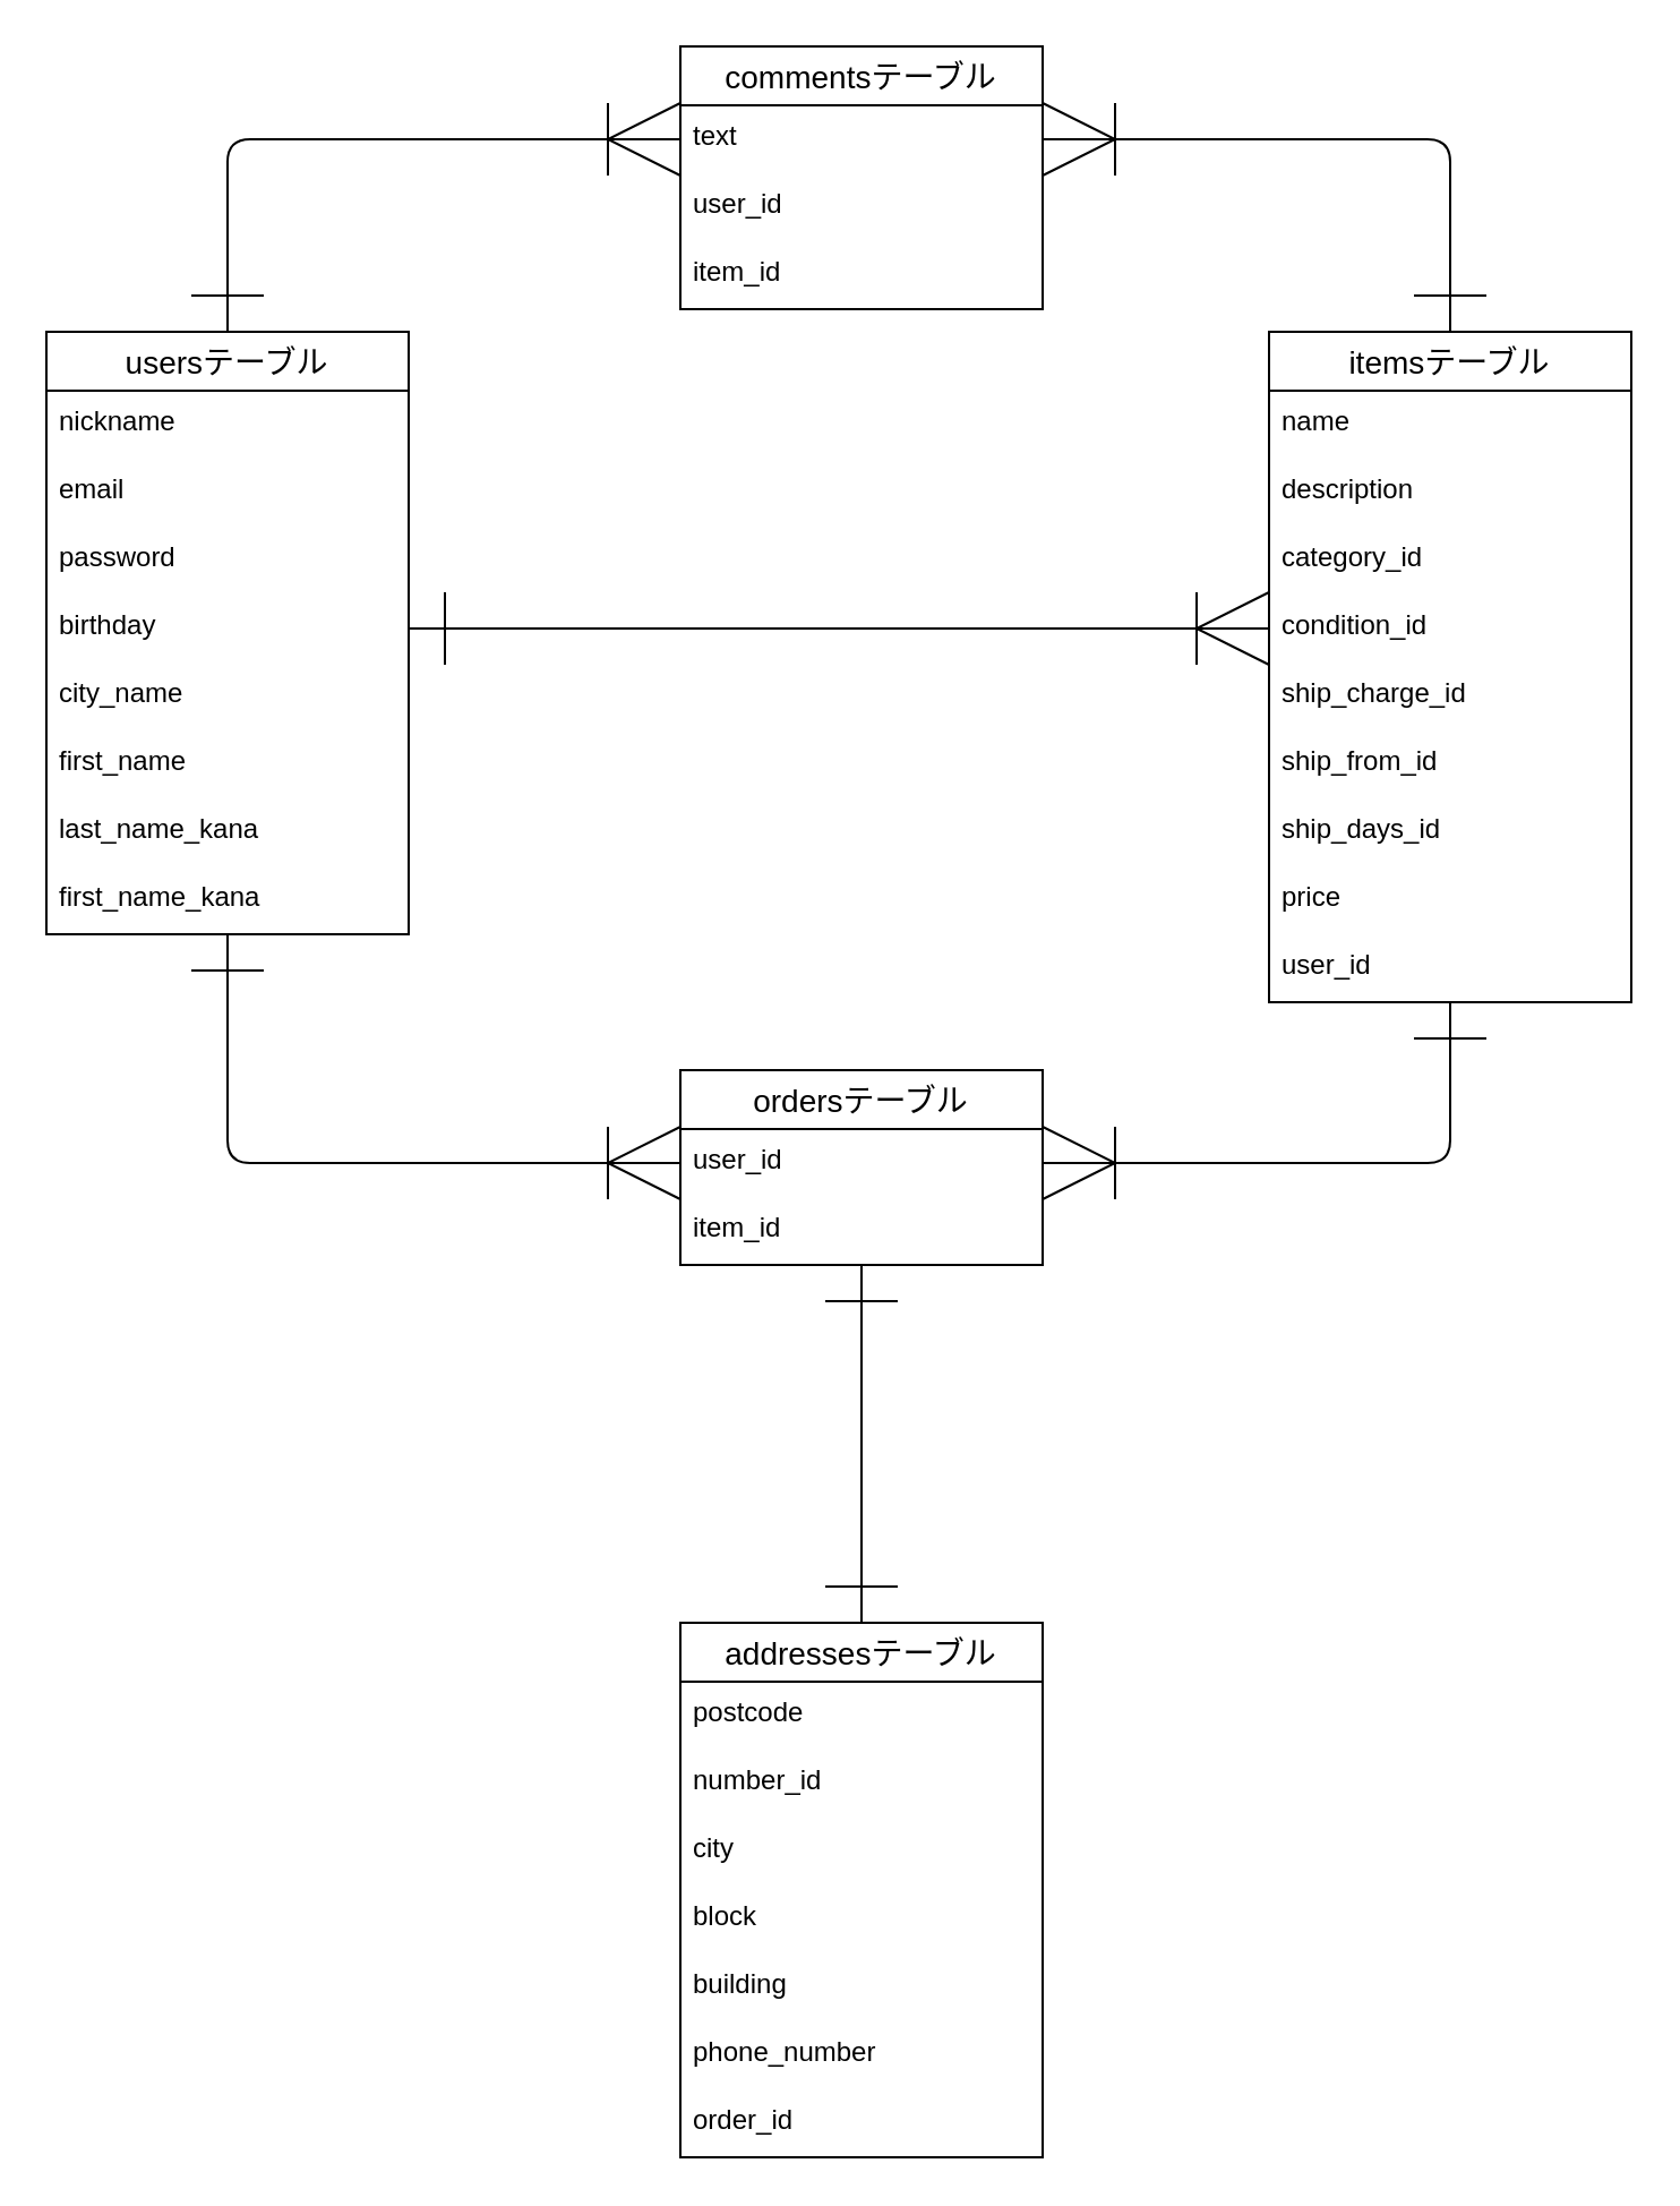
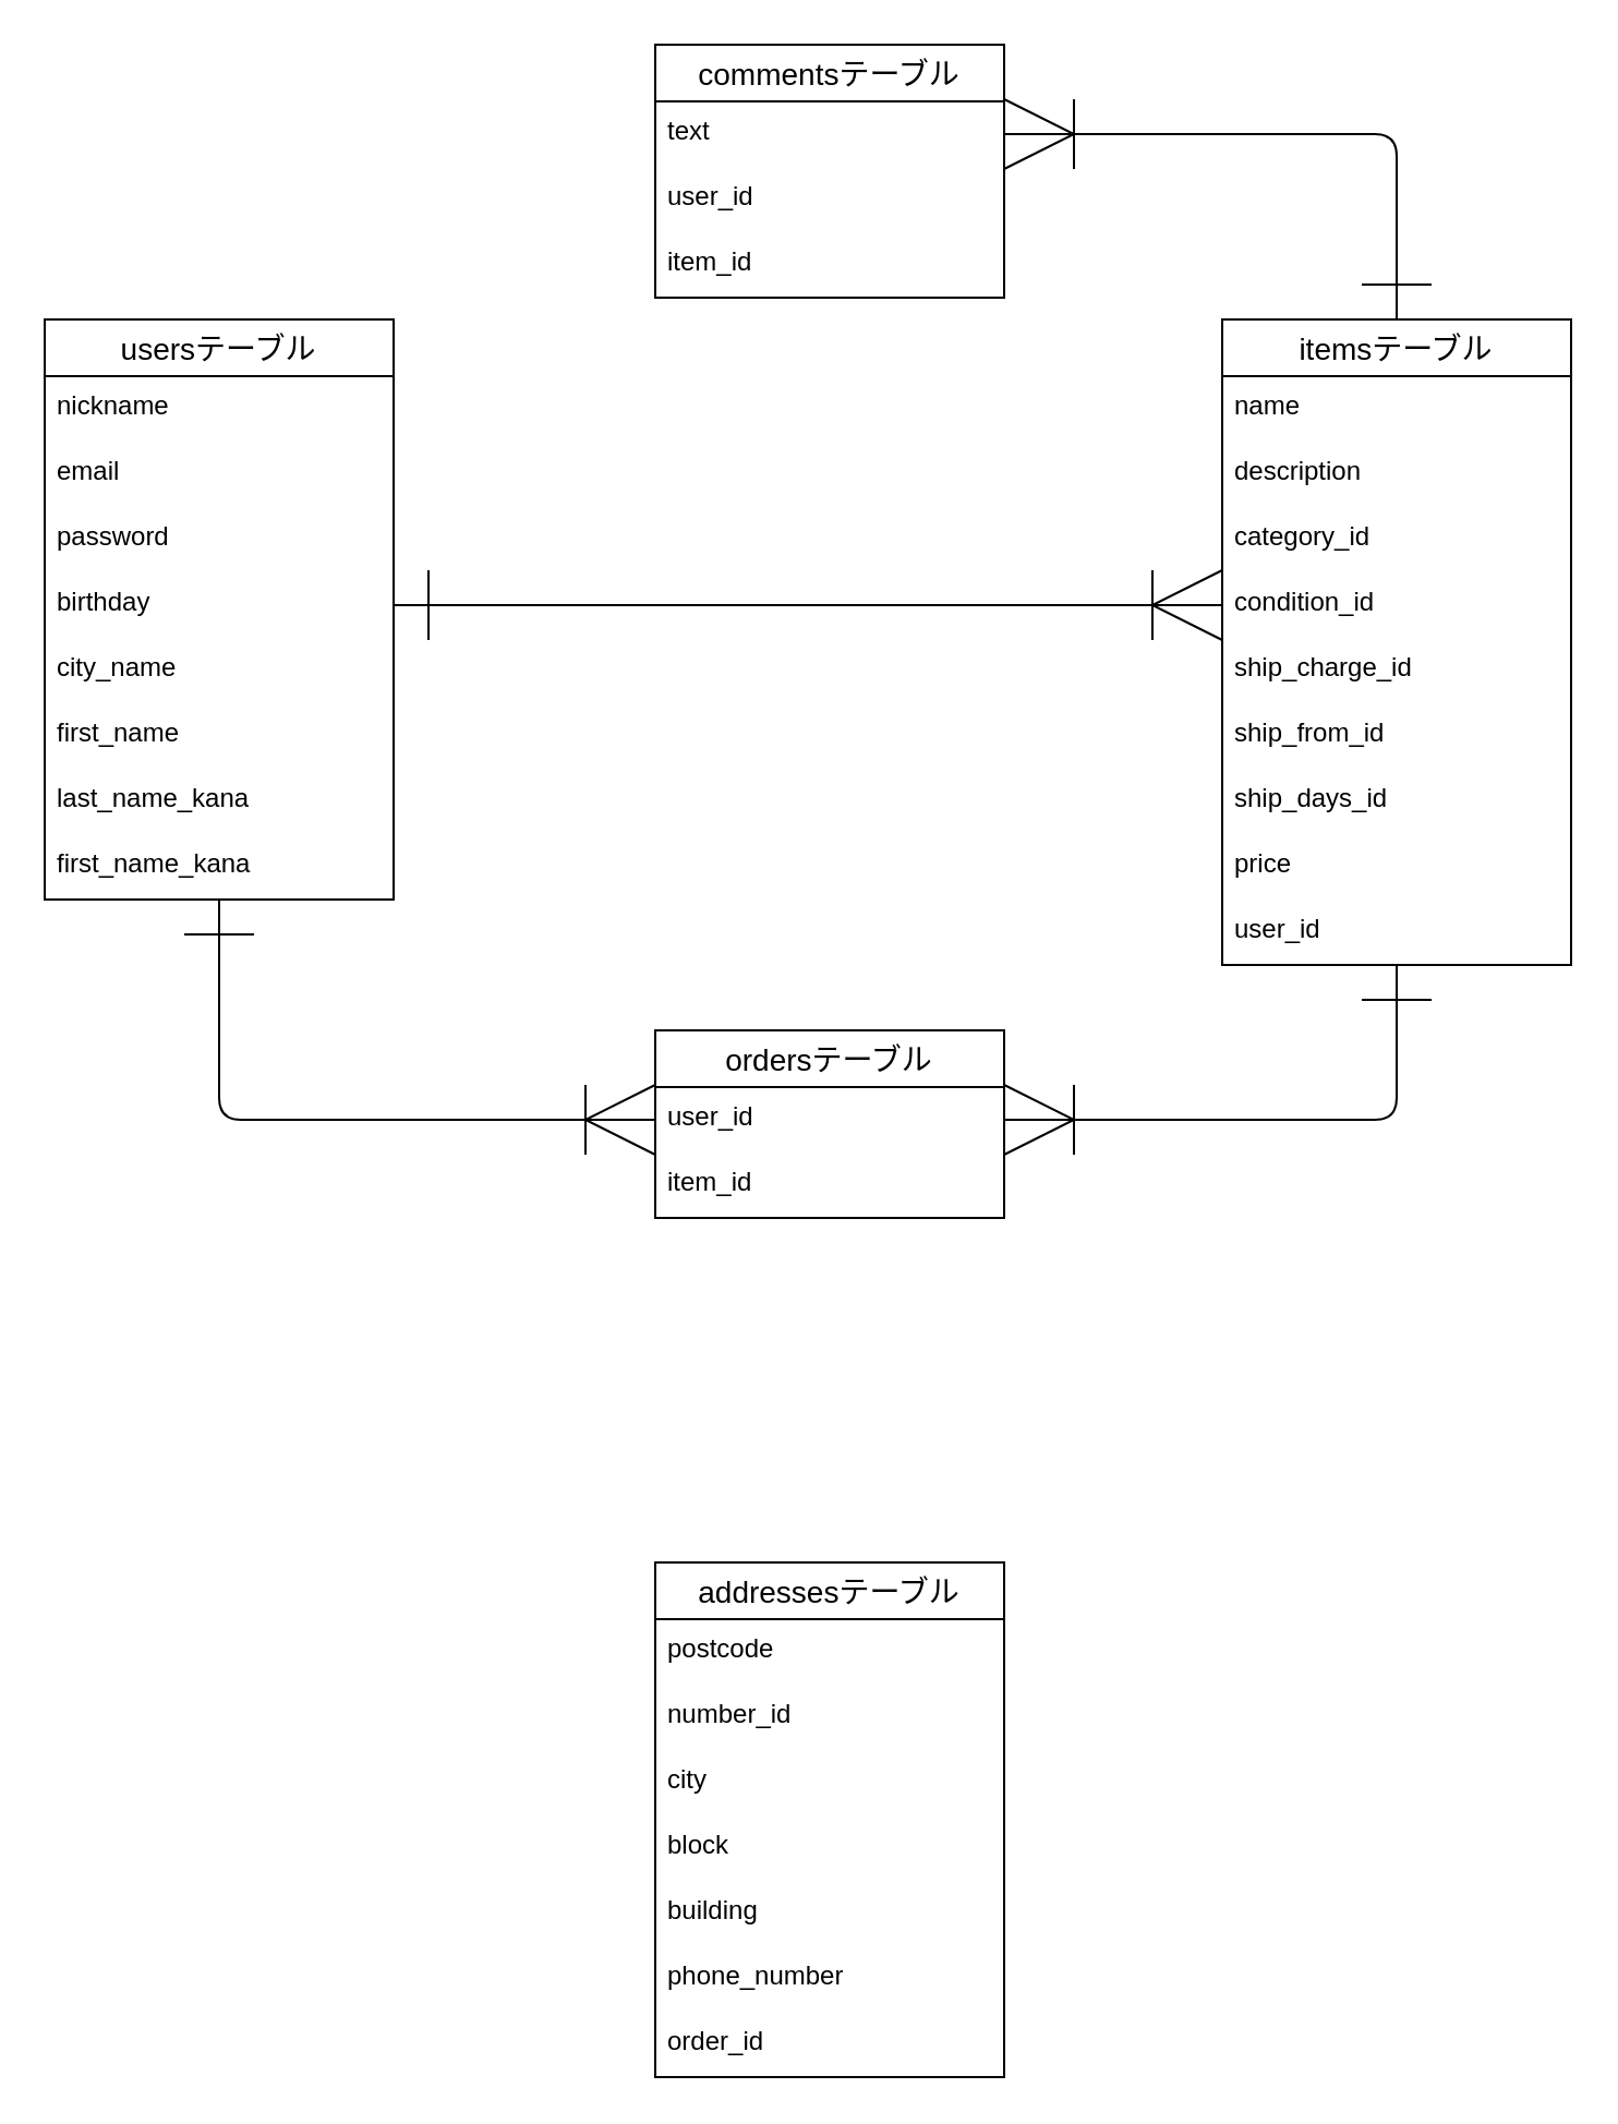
- <mxCell id="18" style="edgeStyle=orthogonalEdgeStyle;curved=0;rounded=1;sketch=0;orthogonalLoop=1;jettySize=auto;html=1;entryX=0;entryY=0.5;entryDx=0;entryDy=0;startArrow=ERone;startFill=0;startSize=30;endArrow=ERoneToMany;endFill=0;endSize=30;strokeWidth=1;" edge="1" parent="1" source="20" target="38"><mxGeometry relative="1" as="geometry" /></mxCell>
- <mxCell id="2" style="edgeStyle=orthogonalEdgeStyle;curved=0;rounded=1;sketch=0;orthogonalLoop=1;jettySize=auto;html=1;entryX=0.5;entryY=0;entryDx=0;entryDy=0;startArrow=ERone;startFill=0;startSize=30;endArrow=ERone;endFill=0;endSize=30;strokeWidth=1;" edge="1" parent="1" source="3" target="29"><mxGeometry relative="1" as="geometry" /></mxCell>
